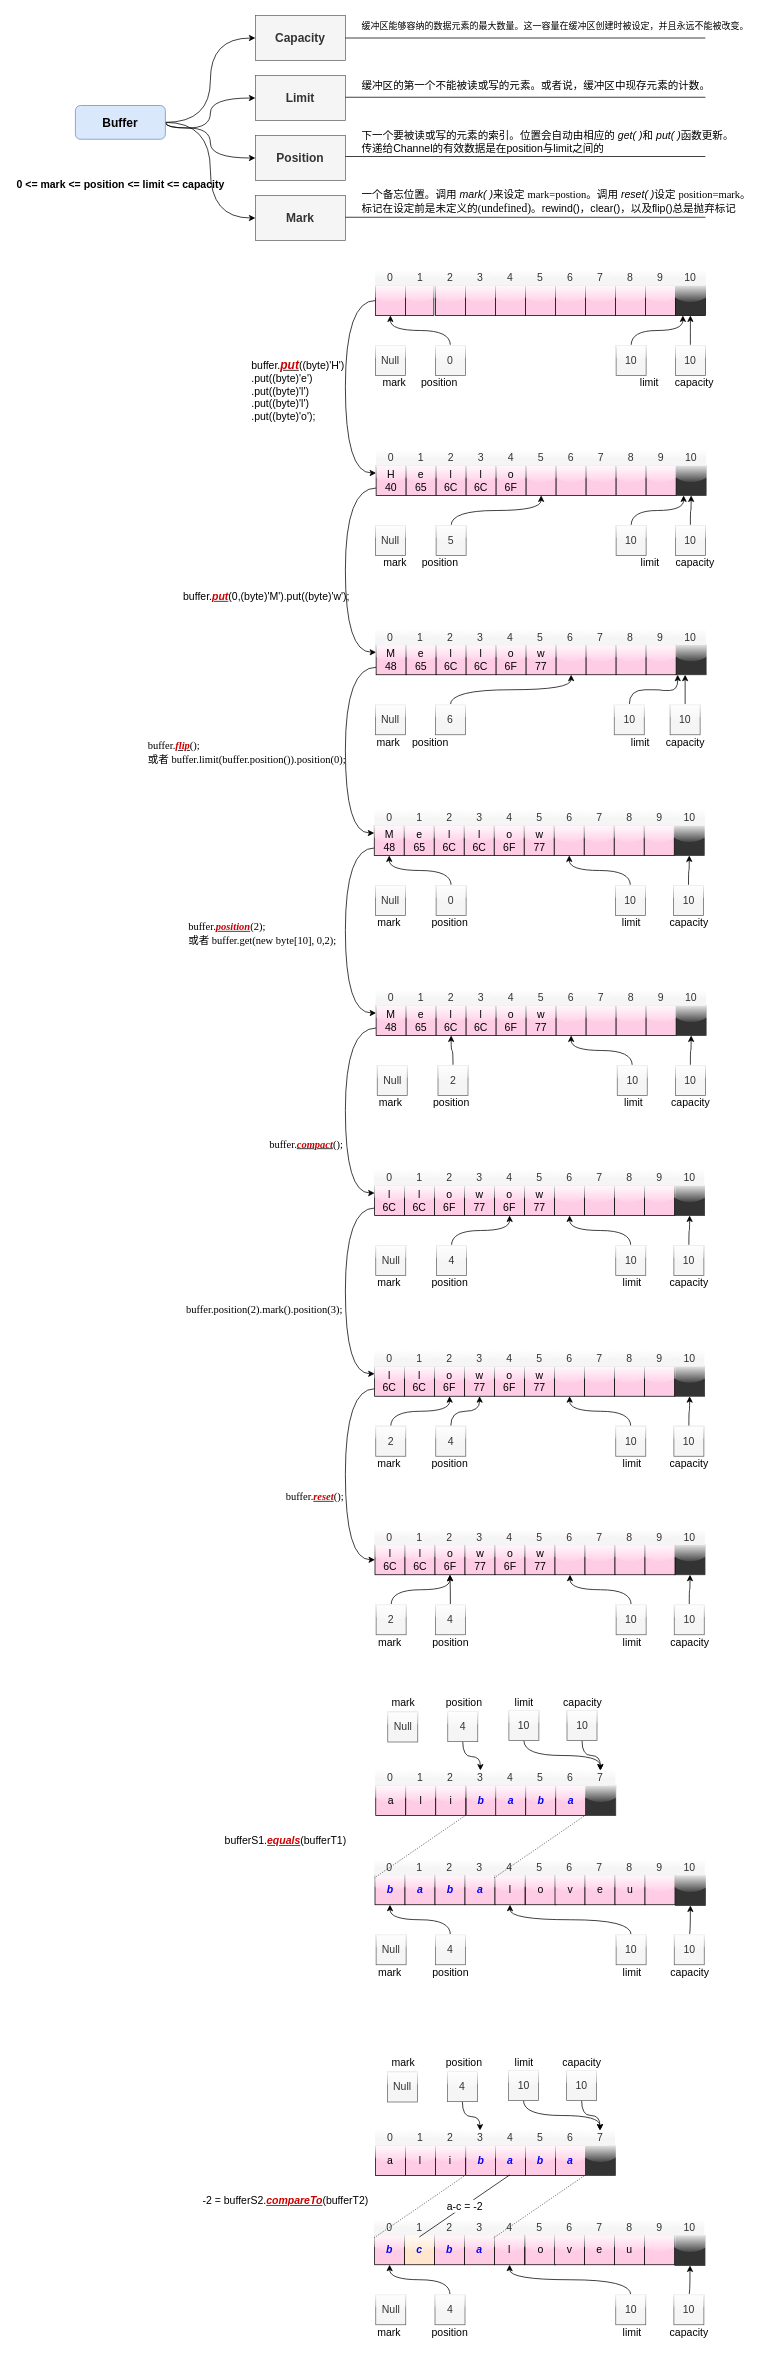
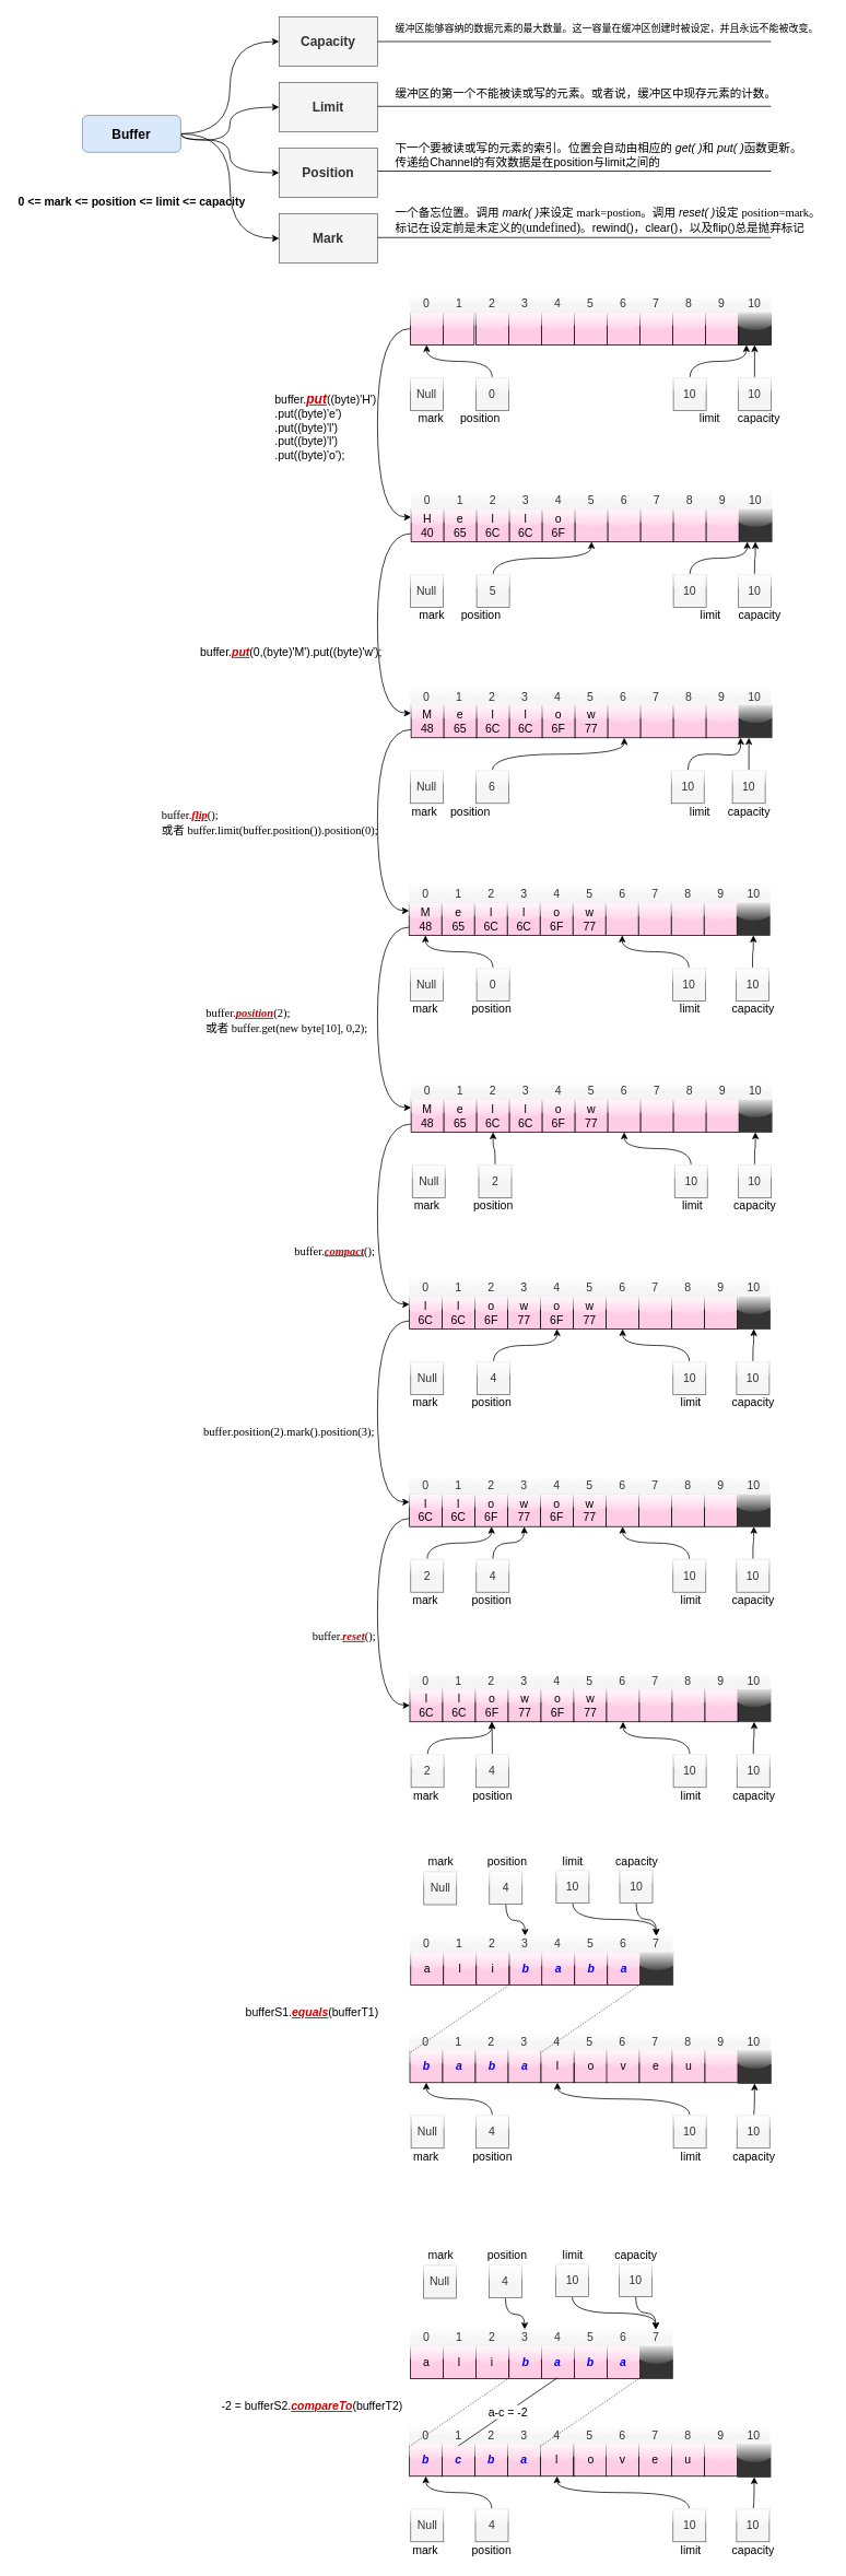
- <mxCell id="412" value="c" style="rounded=0;whiteSpace=wrap;html=1;glass=1;fontSize=14;fillColor=#ffe6cc;fontStyle=3;fontColor=#0000FF;" vertex="1" parent="1"><mxGeometry x="539" y="2979" width="40" height="40" as="geometry" /></mxCell>
+ <mxCell id="412" value="c" style="rounded=0;whiteSpace=wrap;html=1;glass=1;fontSize=14;fillColor=#FFCCE6;fontStyle=3;fontColor=#0000FF;" vertex="1" parent="1"><mxGeometry x="539" y="2979" width="40" height="40" as="geometry" /></mxCell>
